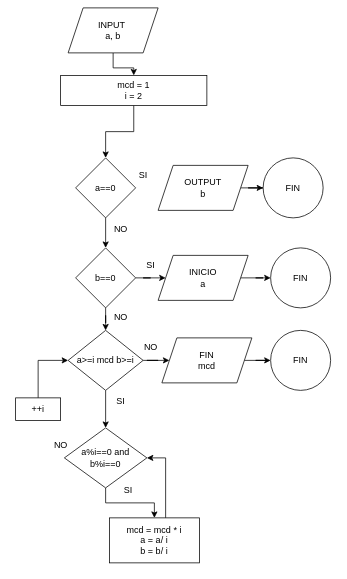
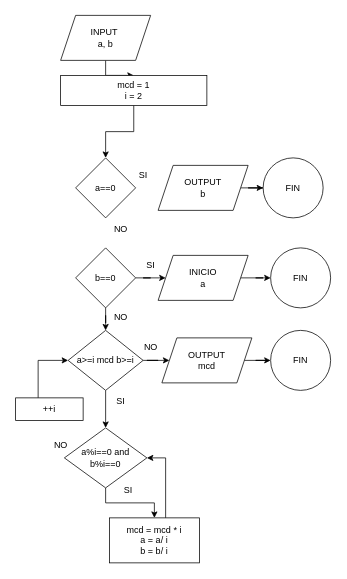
- <mxCell id="3" value="INPUT&amp;nbsp;&lt;div&gt;a, b&lt;/div&gt;" style="shape=parallelogram;perimeter=parallelogramPerimeter;whiteSpace=wrap;html=1;fixedSize=1;" vertex="1" parent="1"><mxGeometry x="90" y="10" width="120" height="60" as="geometry" /></mxCell>
+ <mxCell id="3" value="INPUT&amp;nbsp;&lt;div&gt;a, b&lt;/div&gt;" style="shape=parallelogram;perimeter=parallelogramPerimeter;whiteSpace=wrap;html=1;fixedSize=1;" vertex="1" parent="1"><mxGeometry x="80" y="20" width="120" height="60" as="geometry" /></mxCell>
- <mxCell id="6" value="" style="edgeStyle=orthogonalEdgeStyle;rounded=0;orthogonalLoop=1;jettySize=auto;html=1;" edge="1" parent="1" source="7" target="15"><mxGeometry relative="1" as="geometry" /></mxCell>
- <mxCell id="25" value="FIN&lt;div&gt;mcd&lt;/div&gt;" style="shape=parallelogram;perimeter=parallelogramPerimeter;whiteSpace=wrap;html=1;fixedSize=1;" vertex="1" parent="1"><mxGeometry x="215" y="450" width="120" height="60" as="geometry" /></mxCell>
+ <mxCell id="25" value="OUTPUT&lt;div&gt;mcd&lt;/div&gt;" style="shape=parallelogram;perimeter=parallelogramPerimeter;whiteSpace=wrap;html=1;fixedSize=1;" vertex="1" parent="1"><mxGeometry x="215" y="450" width="120" height="60" as="geometry" /></mxCell>
- <mxCell id="36" value="++i" style="whiteSpace=wrap;html=1;" vertex="1" parent="1"><mxGeometry x="20" y="530" width="60" height="30" as="geometry" /></mxCell>
+ <mxCell id="36" value="++i" style="whiteSpace=wrap;html=1;" vertex="1" parent="1"><mxGeometry x="20" y="530" width="90" height="30" as="geometry" /></mxCell>
